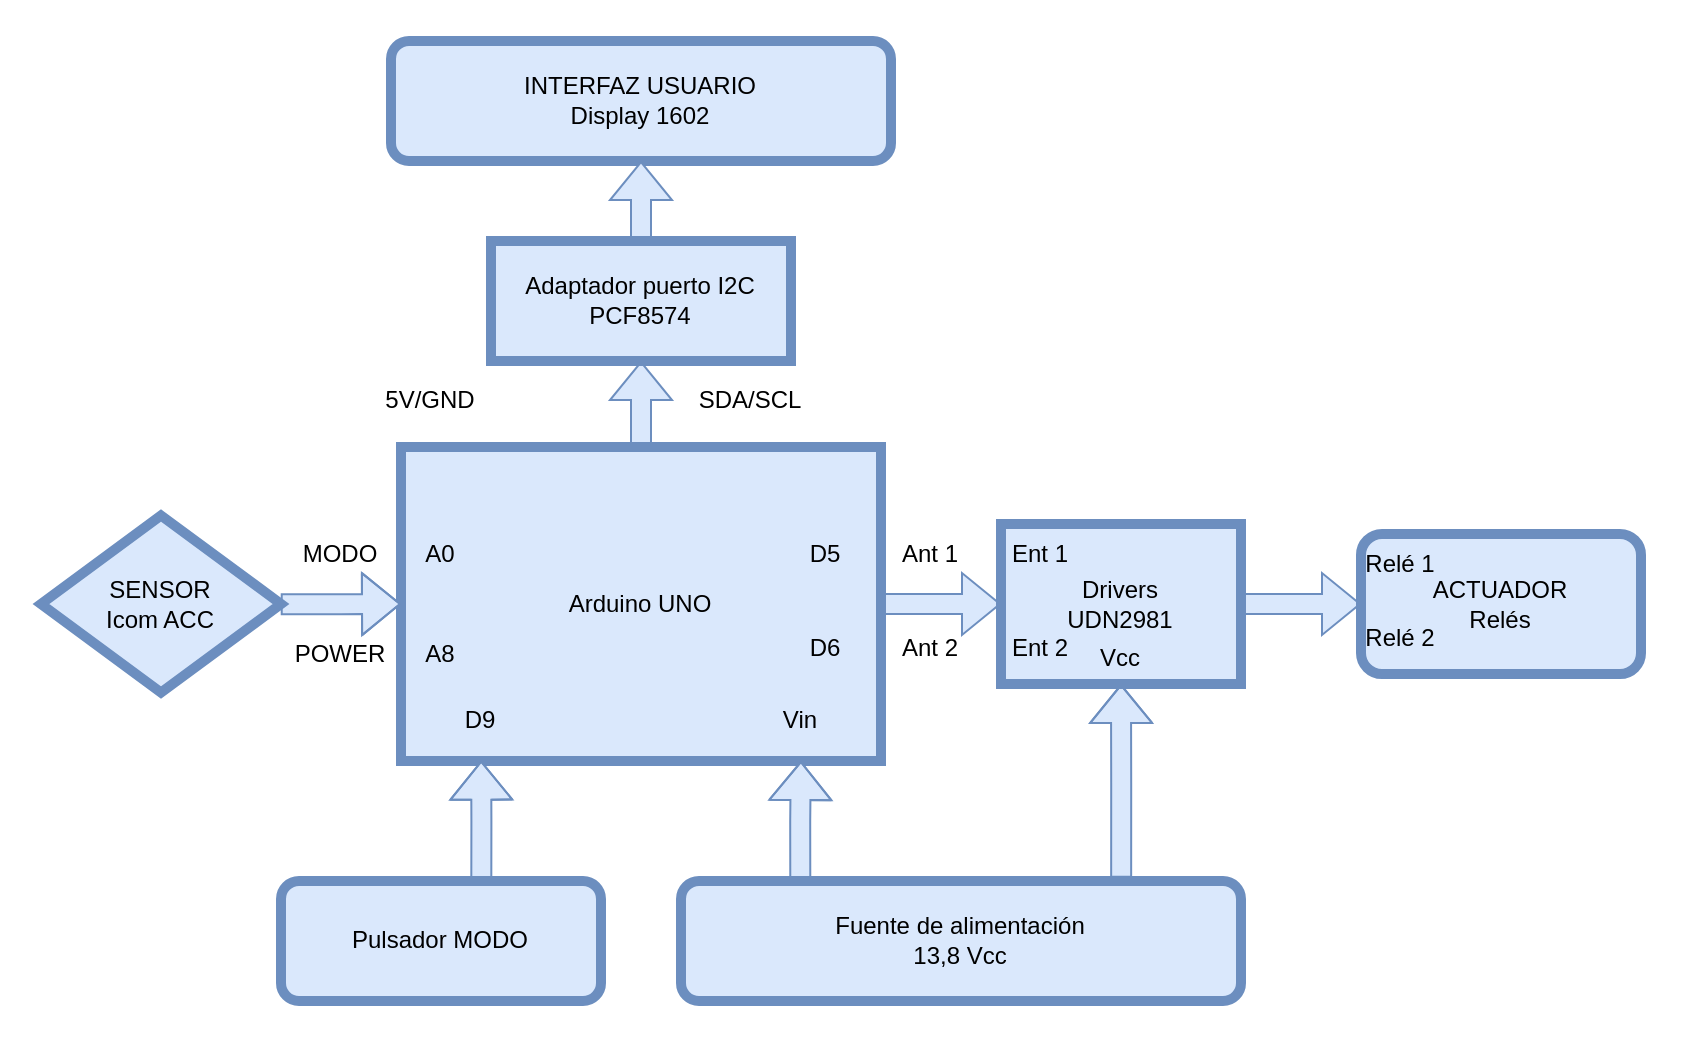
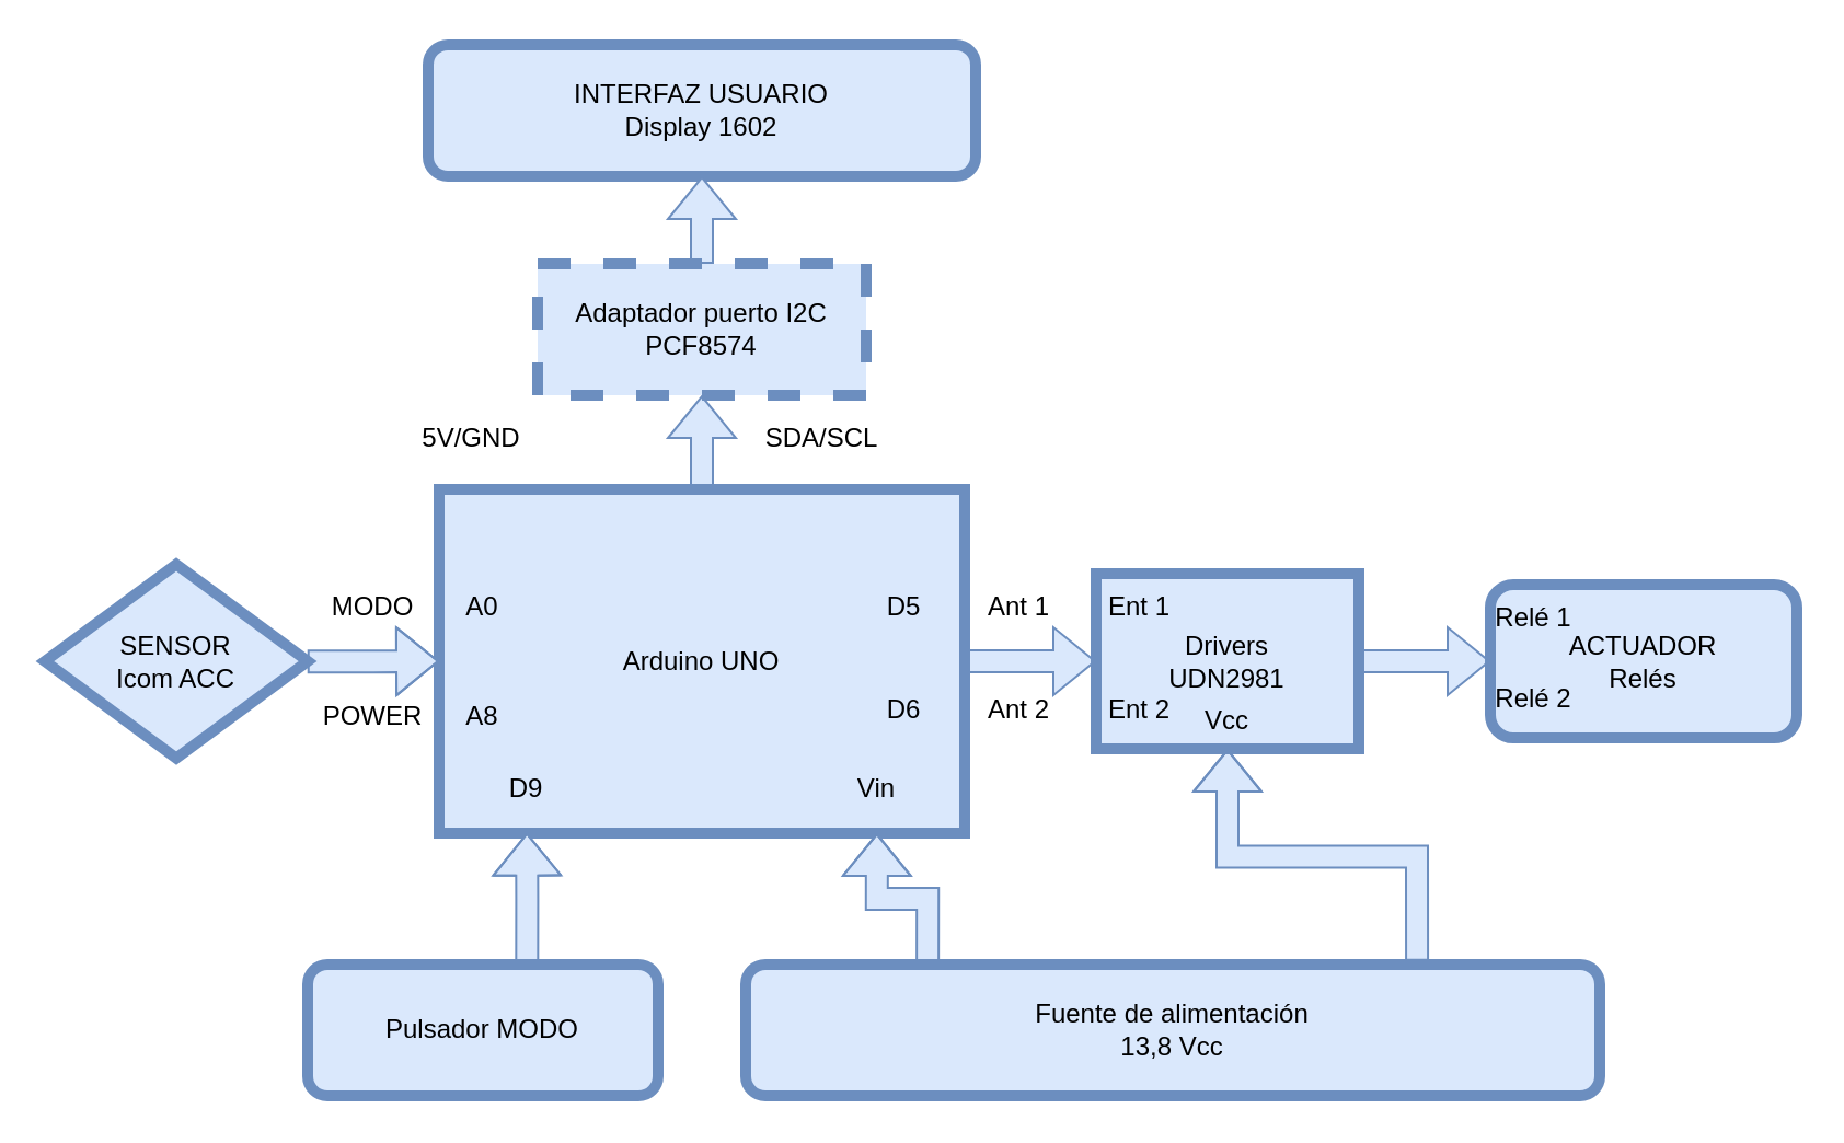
- <mxCell id="14" value="Adaptador puerto I2C&lt;br&gt;PCF8574" style="rounded=0;whiteSpace=wrap;html=1;strokeWidth=5;fillColor=#dae8fc;strokeColor=#6c8ebf;" parent="1" vertex="1"><mxGeometry x="245" y="120" width="150" height="60" as="geometry" /></mxCell>
+ <mxCell id="14" value="Adaptador puerto I2C&lt;br&gt;PCF8574" style="rounded=0;whiteSpace=wrap;html=1;strokeWidth=5;fillColor=#dae8fc;strokeColor=#6c8ebf;dashed=1;" parent="1" vertex="1"><mxGeometry x="245" y="120" width="150" height="60" as="geometry" /></mxCell>
- <mxCell id="7" value="Fuente de alimentación&lt;br&gt;13,8 Vcc" style="rounded=1;whiteSpace=wrap;html=1;strokeWidth=5;fillColor=#dae8fc;strokeColor=#6c8ebf;" parent="1" vertex="1"><mxGeometry x="340" y="440" width="280" height="60" as="geometry" /></mxCell>
+ <mxCell id="7" value="Fuente de alimentación&lt;br&gt;13,8 Vcc" style="rounded=1;whiteSpace=wrap;html=1;strokeWidth=5;fillColor=#dae8fc;strokeColor=#6c8ebf;" parent="1" vertex="1"><mxGeometry x="340" y="440" width="390" height="60" as="geometry" /></mxCell>
